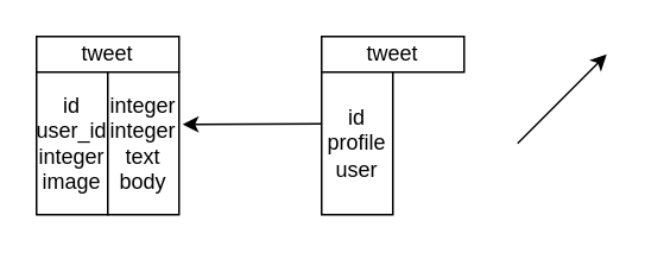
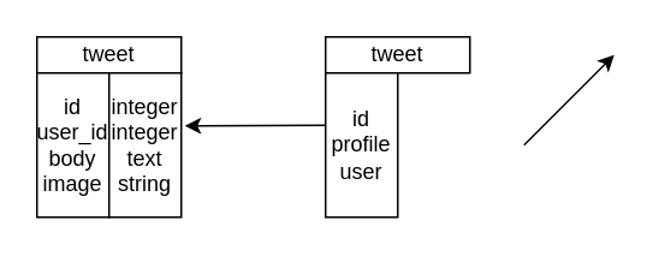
- <mxCell id="3" value="id&lt;br&gt;user_id&lt;br&gt;integer&lt;br&gt;image" style="rounded=0;whiteSpace=wrap;html=1;" vertex="1" parent="1"><mxGeometry x="20" y="40" width="40" height="80" as="geometry" /></mxCell>
+ <mxCell id="3" value="id&lt;br&gt;user_id&lt;br&gt;body&lt;br&gt;image" style="rounded=0;whiteSpace=wrap;html=1;" vertex="1" parent="1"><mxGeometry x="20" y="40" width="40" height="80" as="geometry" /></mxCell>
- <mxCell id="4" value="integer&lt;br&gt;integer&lt;br&gt;text&lt;br&gt;body" style="rounded=0;whiteSpace=wrap;html=1;" vertex="1" parent="1"><mxGeometry x="60" y="40" width="40" height="80" as="geometry" /></mxCell>
+ <mxCell id="4" value="integer&lt;br&gt;integer&lt;br&gt;text&lt;br&gt;string" style="rounded=0;whiteSpace=wrap;html=1;" vertex="1" parent="1"><mxGeometry x="60" y="40" width="40" height="80" as="geometry" /></mxCell>
